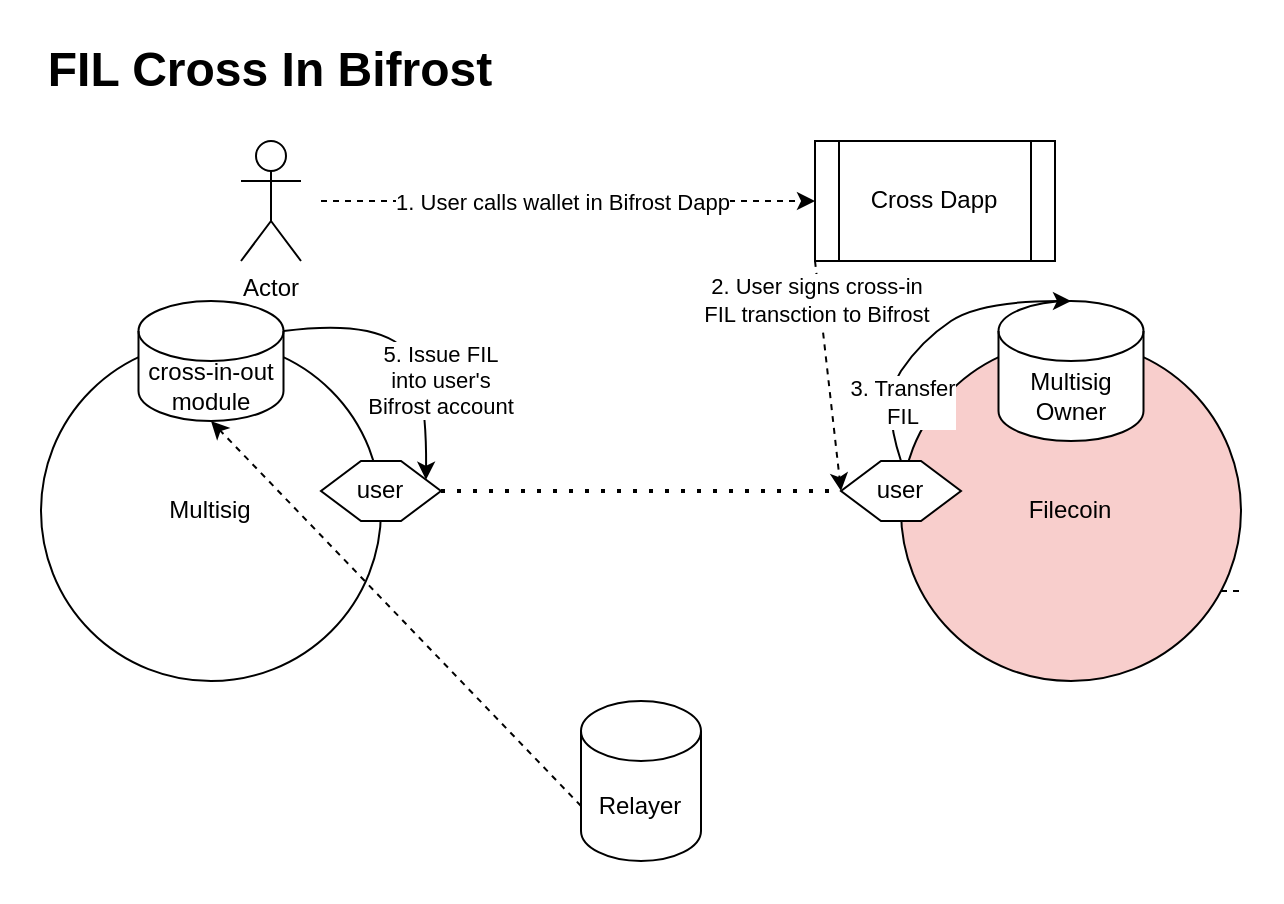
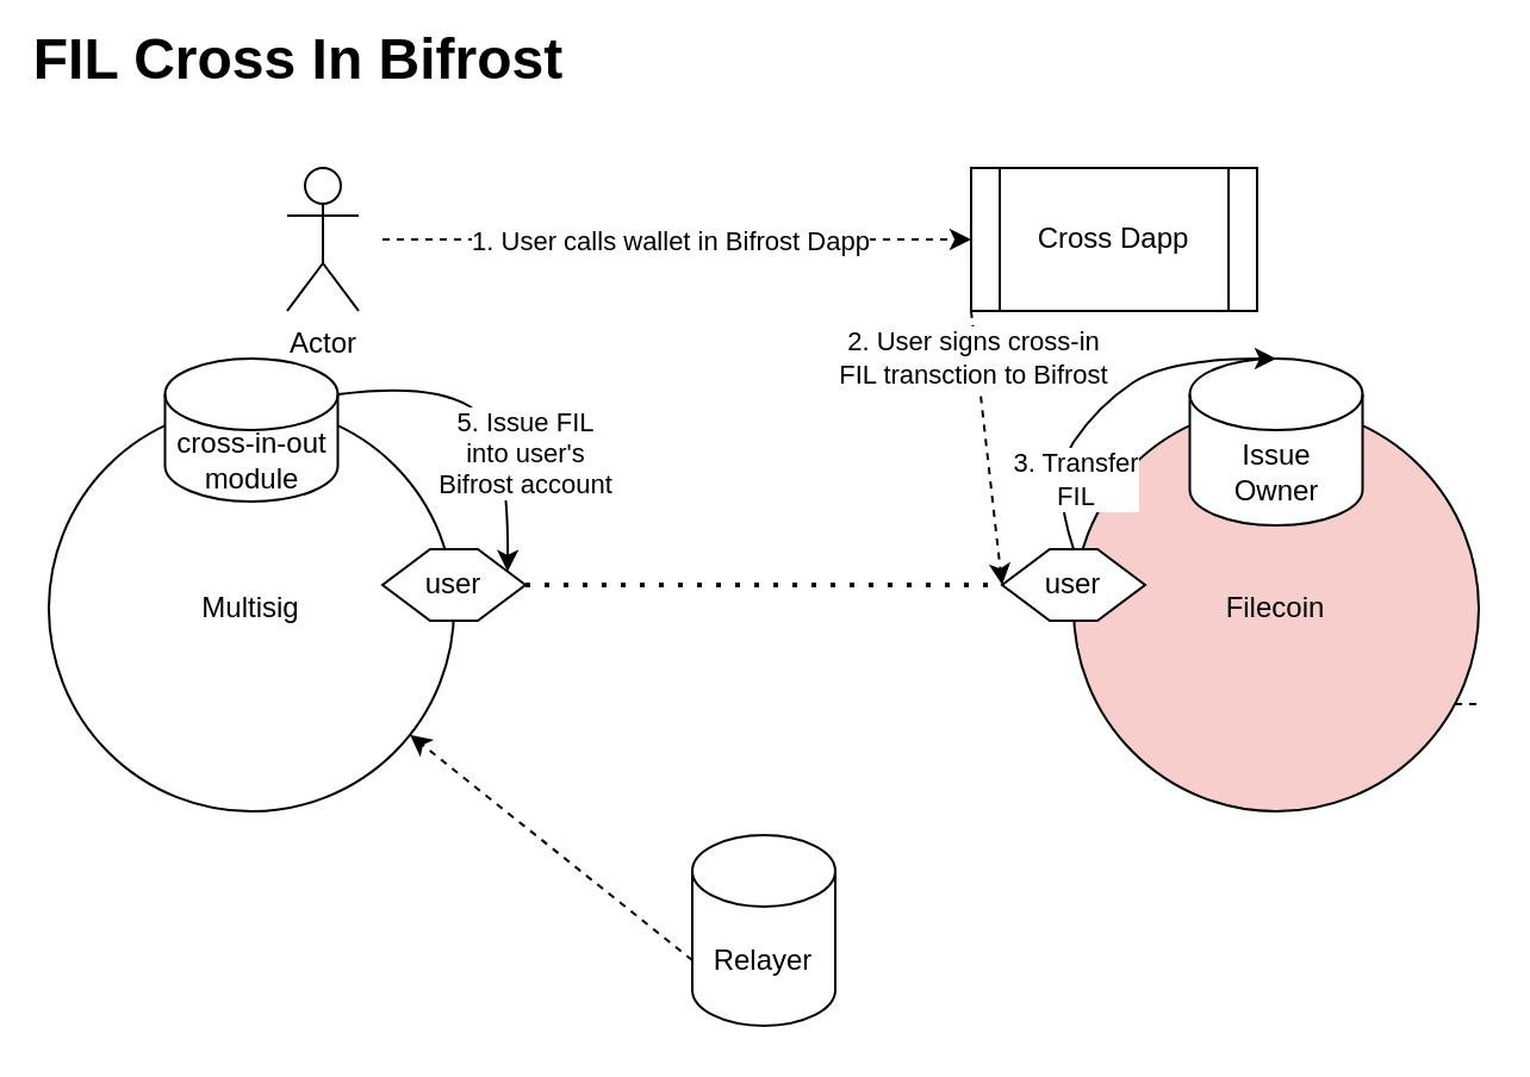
- <mxCell id="15" value="FIL Cross In Bifrost" style="text;html=1;strokeColor=none;fillColor=none;align=center;verticalAlign=middle;whiteSpace=wrap;rounded=0;fontStyle=1;fontSize=24;" parent="1" vertex="1"><mxGeometry x="20" y="20" width="230" height="30" as="geometry" /></mxCell>
+ <mxCell id="15" value="FIL Cross In Bifrost" style="text;html=1;strokeColor=none;fillColor=none;align=center;verticalAlign=middle;whiteSpace=wrap;rounded=0;fontStyle=1;fontSize=24;" parent="1" vertex="1"><mxGeometry x="10" y="10" width="230" height="30" as="geometry" /></mxCell>
- <mxCell id="7" value="Multisig&lt;br&gt;Owner" style="shape=cylinder3;whiteSpace=wrap;html=1;boundedLbl=1;backgroundOutline=1;size=15;" parent="1" vertex="1"><mxGeometry x="498.75" y="150" width="72.5" height="70" as="geometry" /></mxCell>
+ <mxCell id="7" value="Issue&lt;br&gt;Owner" style="shape=cylinder3;whiteSpace=wrap;html=1;boundedLbl=1;backgroundOutline=1;size=15;" parent="1" vertex="1"><mxGeometry x="498.75" y="150" width="72.5" height="70" as="geometry" /></mxCell>
- <mxCell id="14" value="" style="endArrow=classic;html=1;rounded=0;dashed=1;exitX=0;exitY=0;exitDx=0;exitDy=52.5;exitPerimeter=0;entryX=0.5;entryY=1;entryDx=0;entryDy=0;entryPerimeter=0;" parent="1" source="12" target="8" edge="1"><mxGeometry width="50" height="50" relative="1" as="geometry"><mxPoint x="170" y="470" as="sourcePoint" /><mxPoint x="220" y="420" as="targetPoint" /></mxGeometry></mxCell>
+ <mxCell id="14" value="" style="endArrow=classic;html=1;rounded=0;dashed=1;exitX=0;exitY=0;exitDx=0;exitDy=52.5;exitPerimeter=0;" parent="1" source="12" target="2" edge="1"><mxGeometry width="50" height="50" relative="1" as="geometry"><mxPoint x="170" y="470" as="sourcePoint" /><mxPoint x="220" y="420" as="targetPoint" /></mxGeometry></mxCell>
